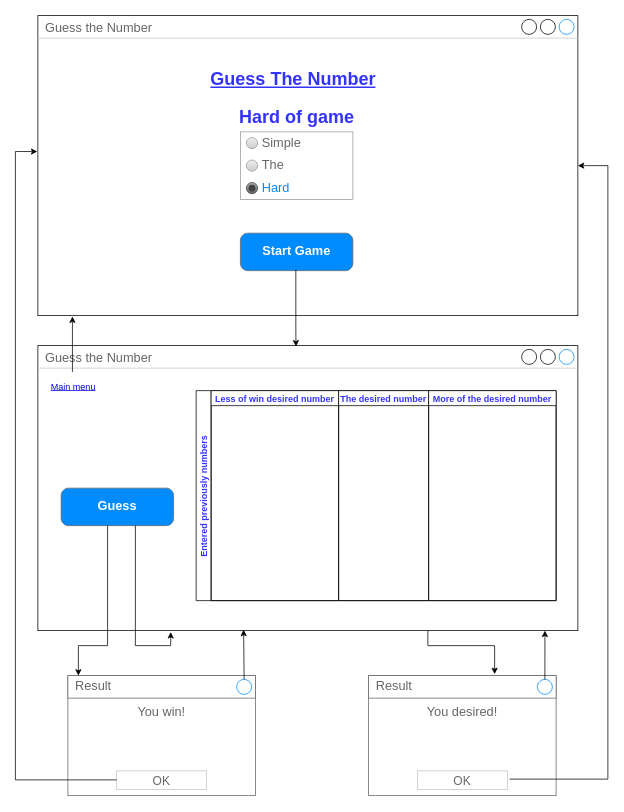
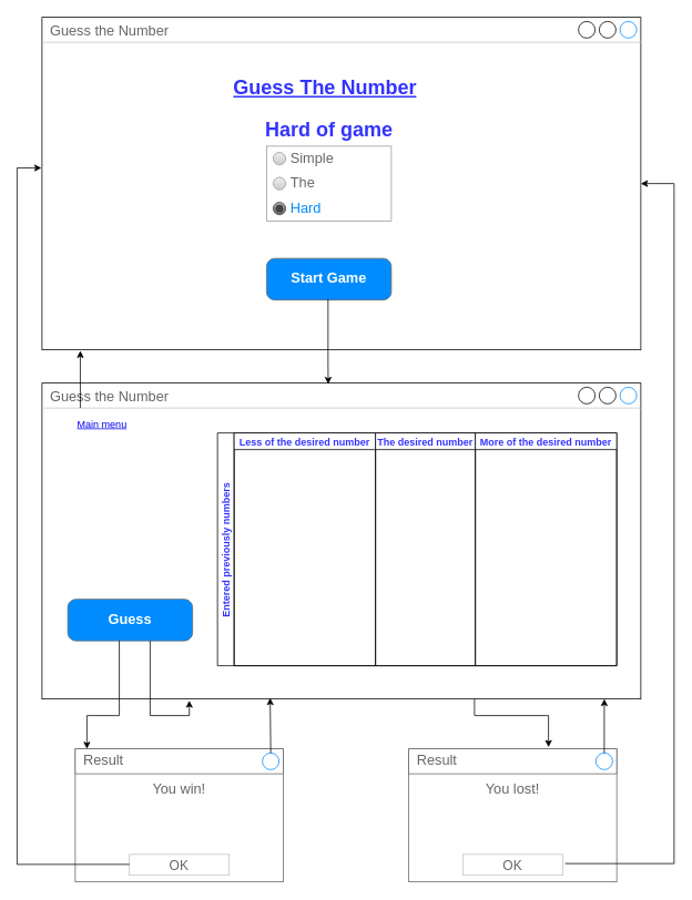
- <mxCell id="16" value="Main menu" style="text;html=1;strokeColor=none;fillColor=none;whiteSpace=wrap;align=center;verticalAlign=middle;fontColor=#0000EE;fontStyle=4;strokeWidth=1;" vertex="1" parent="1"><mxGeometry x="57" y="495" width="81" height="40" as="geometry" /></mxCell>
+ <mxCell id="16" value="Main menu" style="text;html=1;strokeColor=none;fillColor=none;whiteSpace=wrap;align=center;verticalAlign=middle;fontColor=#0000EE;fontStyle=4;strokeWidth=1;" vertex="1" parent="1"><mxGeometry x="82" y="490" width="81" height="40" as="geometry" /></mxCell>
- <mxCell id="23" value="Less of win desired number" style="swimlane;startSize=20;strokeWidth=1;fontSize=12;fontColor=#3333FF;" vertex="1" parent="22"><mxGeometry x="20" width="170" height="280" as="geometry" /></mxCell>
+ <mxCell id="23" value="Less of the desired number" style="swimlane;startSize=20;strokeWidth=1;fontSize=12;fontColor=#3333FF;" vertex="1" parent="22"><mxGeometry x="20" width="170" height="280" as="geometry" /></mxCell>
- <mxCell id="17" value="Guess" style="strokeWidth=1;shadow=0;dashed=0;align=center;html=1;shape=mxgraph.mockup.buttons.button;strokeColor=#666666;fontColor=#ffffff;mainText=;buttonStyle=round;fontSize=17;fontStyle=1;fillColor=#008cff;whiteSpace=wrap;" vertex="1" parent="1"><mxGeometry x="81" y="650" width="150" height="50" as="geometry" /></mxCell>
+ <mxCell id="17" value="Guess" style="strokeWidth=1;shadow=0;dashed=0;align=center;html=1;shape=mxgraph.mockup.buttons.button;strokeColor=#666666;fontColor=#ffffff;mainText=;buttonStyle=round;fontSize=17;fontStyle=1;fillColor=#008cff;whiteSpace=wrap;" vertex="1" parent="1"><mxGeometry x="81" y="720" width="150" height="50" as="geometry" /></mxCell>
- <mxCell id="18" value="You desired!" style="strokeWidth=1;shadow=0;dashed=0;align=center;html=1;shape=mxgraph.mockup.containers.rrect;rSize=0;strokeColor=#666666;fontColor=#666666;fontSize=17;verticalAlign=top;whiteSpace=wrap;fillColor=#ffffff;spacingTop=32;" vertex="1" parent="1"><mxGeometry x="491" y="900" width="250" height="160" as="geometry" /></mxCell>
+ <mxCell id="18" value="You lost!" style="strokeWidth=1;shadow=0;dashed=0;align=center;html=1;shape=mxgraph.mockup.containers.rrect;rSize=0;strokeColor=#666666;fontColor=#666666;fontSize=17;verticalAlign=top;whiteSpace=wrap;fillColor=#ffffff;spacingTop=32;" vertex="1" parent="1"><mxGeometry x="491" y="900" width="250" height="160" as="geometry" /></mxCell>
